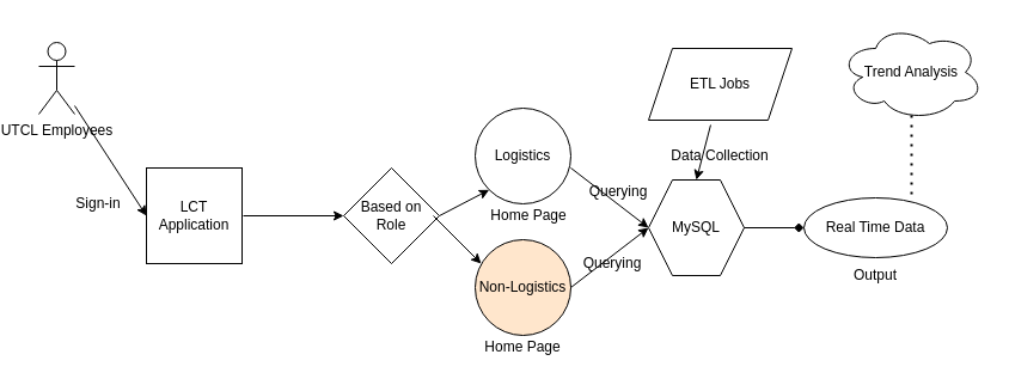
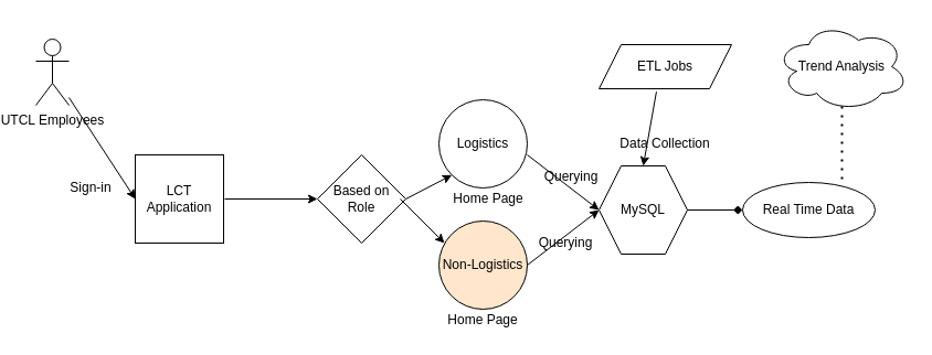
- <mxCell id="23" value="ETL Jobs" style="shape=parallelogram;perimeter=parallelogramPerimeter;whiteSpace=wrap;html=1;fixedSize=1;" parent="1" vertex="1"><mxGeometry x="530" y="40" width="120" height="60" as="geometry" /></mxCell>
+ <mxCell id="23" value="ETL Jobs" style="shape=parallelogram;perimeter=parallelogramPerimeter;whiteSpace=wrap;html=1;fixedSize=1;" parent="1" vertex="1"><mxGeometry x="530" y="40" width="120" height="40" as="geometry" /></mxCell>
- <mxCell id="26" value="Output" style="text;html=1;strokeColor=none;fillColor=none;align=center;verticalAlign=middle;whiteSpace=wrap;rounded=0;" parent="1" vertex="1"><mxGeometry x="680" y="220" width="80" height="20" as="geometry" /></mxCell>
